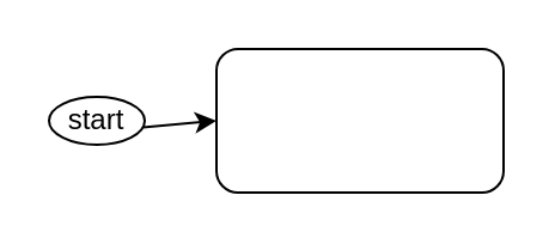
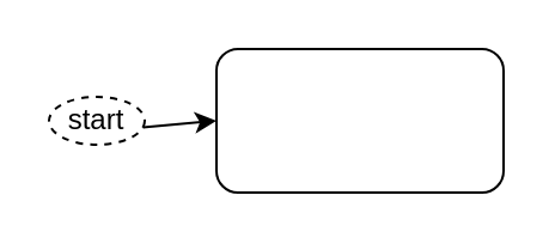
- <mxCell id="3" value="start" style="ellipse;whiteSpace=wrap;html=1;" vertex="1" parent="1"><mxGeometry x="20" y="40" width="40" height="20" as="geometry" /></mxCell>
+ <mxCell id="3" value="start" style="ellipse;whiteSpace=wrap;html=1;dashed=1;" vertex="1" parent="1"><mxGeometry x="20" y="40" width="40" height="20" as="geometry" /></mxCell>
